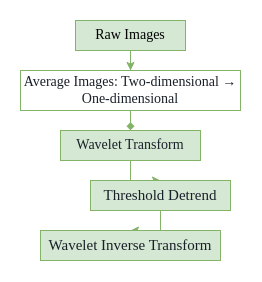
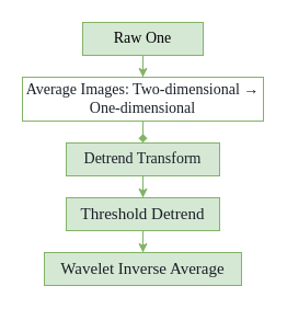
- <mxCell id="3" value="Raw Images" style="rounded=0;whiteSpace=wrap;html=1;fontFamily=Times New Roman;fontSize=14;align=center;fillColor=#d5e8d4;strokeColor=#82b366;labelBackgroundColor=none;arcSize=14;" parent="1" vertex="1"><mxGeometry x="75" y="20" width="110" height="30" as="geometry" /></mxCell>
+ <mxCell id="3" value="Raw One" style="rounded=0;whiteSpace=wrap;html=1;fontFamily=Times New Roman;fontSize=14;align=center;fillColor=#d5e8d4;strokeColor=#82b366;labelBackgroundColor=none;arcSize=14;" parent="1" vertex="1"><mxGeometry x="75" y="20" width="110" height="30" as="geometry" /></mxCell>
- <mxCell id="7" value="&lt;span style=&quot;color: rgb(26, 32, 41); text-align: left;&quot;&gt;Wavelet Transform&lt;/span&gt;" style="whiteSpace=wrap;html=1;fontSize=14;fontFamily=Times New Roman;rounded=0;fillColor=#d5e8d4;strokeColor=#82b366;labelBackgroundColor=none;arcSize=14;" parent="1" vertex="1"><mxGeometry x="60" y="130" width="140" height="30" as="geometry" /></mxCell>
+ <mxCell id="7" value="&lt;span style=&quot;color: rgb(26, 32, 41); text-align: left;&quot;&gt;Detrend Transform&lt;/span&gt;" style="whiteSpace=wrap;html=1;fontSize=14;fontFamily=Times New Roman;rounded=0;fillColor=#d5e8d4;strokeColor=#82b366;labelBackgroundColor=none;arcSize=14;" parent="1" vertex="1"><mxGeometry x="60" y="130" width="140" height="30" as="geometry" /></mxCell>
- <mxCell id="10" value="&lt;span style=&quot;color: rgb(26, 32, 41); font-size: 15px; text-align: left;&quot;&gt;Threshold Detrend&lt;/span&gt;" style="whiteSpace=wrap;html=1;fontSize=14;fontFamily=Times New Roman;rounded=0;fillColor=#d5e8d4;strokeColor=#82b366;labelBackgroundColor=none;arcSize=14;" parent="1" vertex="1"><mxGeometry x="90" y="180" width="140" height="30" as="geometry" /></mxCell>
+ <mxCell id="10" value="&lt;span style=&quot;color: rgb(26, 32, 41); font-size: 15px; text-align: left;&quot;&gt;Threshold Detrend&lt;/span&gt;" style="whiteSpace=wrap;html=1;fontSize=14;fontFamily=Times New Roman;rounded=0;fillColor=#d5e8d4;strokeColor=#82b366;labelBackgroundColor=none;arcSize=14;" parent="1" vertex="1"><mxGeometry x="60" y="180" width="140" height="30" as="geometry" /></mxCell>
- <mxCell id="11" value="&lt;span style=&quot;color: rgb(26, 32, 41); font-size: 15px; text-align: left;&quot;&gt;Wavelet Inverse Transform&lt;/span&gt;" style="whiteSpace=wrap;html=1;fontSize=14;fontFamily=Times New Roman;rounded=0;fillColor=#d5e8d4;strokeColor=#82b366;labelBackgroundColor=none;arcSize=14;" parent="1" vertex="1"><mxGeometry x="40" y="230" width="180" height="30" as="geometry" /></mxCell>
+ <mxCell id="11" value="&lt;span style=&quot;color: rgb(26, 32, 41); font-size: 15px; text-align: left;&quot;&gt;Wavelet Inverse Average&lt;/span&gt;" style="whiteSpace=wrap;html=1;fontSize=14;fontFamily=Times New Roman;rounded=0;fillColor=#d5e8d4;strokeColor=#82b366;labelBackgroundColor=none;arcSize=14;" parent="1" vertex="1"><mxGeometry x="40" y="230" width="180" height="30" as="geometry" /></mxCell>
